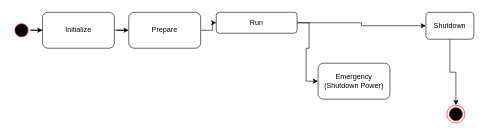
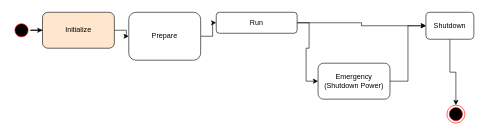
- <mxCell id="13" value="Initialize" style="rounded=1;whiteSpace=wrap;html=1;" vertex="1" parent="1"><mxGeometry x="70" y="20" width="120" height="60" as="geometry" /></mxCell>
+ <mxCell id="13" value="Initialize" style="rounded=1;whiteSpace=wrap;html=1;fillColor=#ffe6cc;" vertex="1" parent="1"><mxGeometry x="70" y="20" width="120" height="60" as="geometry" /></mxCell>
- <mxCell id="7" value="Prepare" style="rounded=1;whiteSpace=wrap;html=1;" vertex="1" parent="1"><mxGeometry x="214" y="20" width="120" height="60" as="geometry" /></mxCell>
+ <mxCell id="7" value="Prepare" style="rounded=1;whiteSpace=wrap;html=1;" vertex="1" parent="1"><mxGeometry x="214" y="20" width="120" height="80" as="geometry" /></mxCell>
+ <mxCell id="14" style="edgeStyle=orthogonalEdgeStyle;rounded=0;orthogonalLoop=1;jettySize=auto;html=1;entryX=0;entryY=0.5;entryDx=0;entryDy=0;" edge="1" parent="1" source="15" target="12"><mxGeometry relative="1" as="geometry" /></mxCell>
